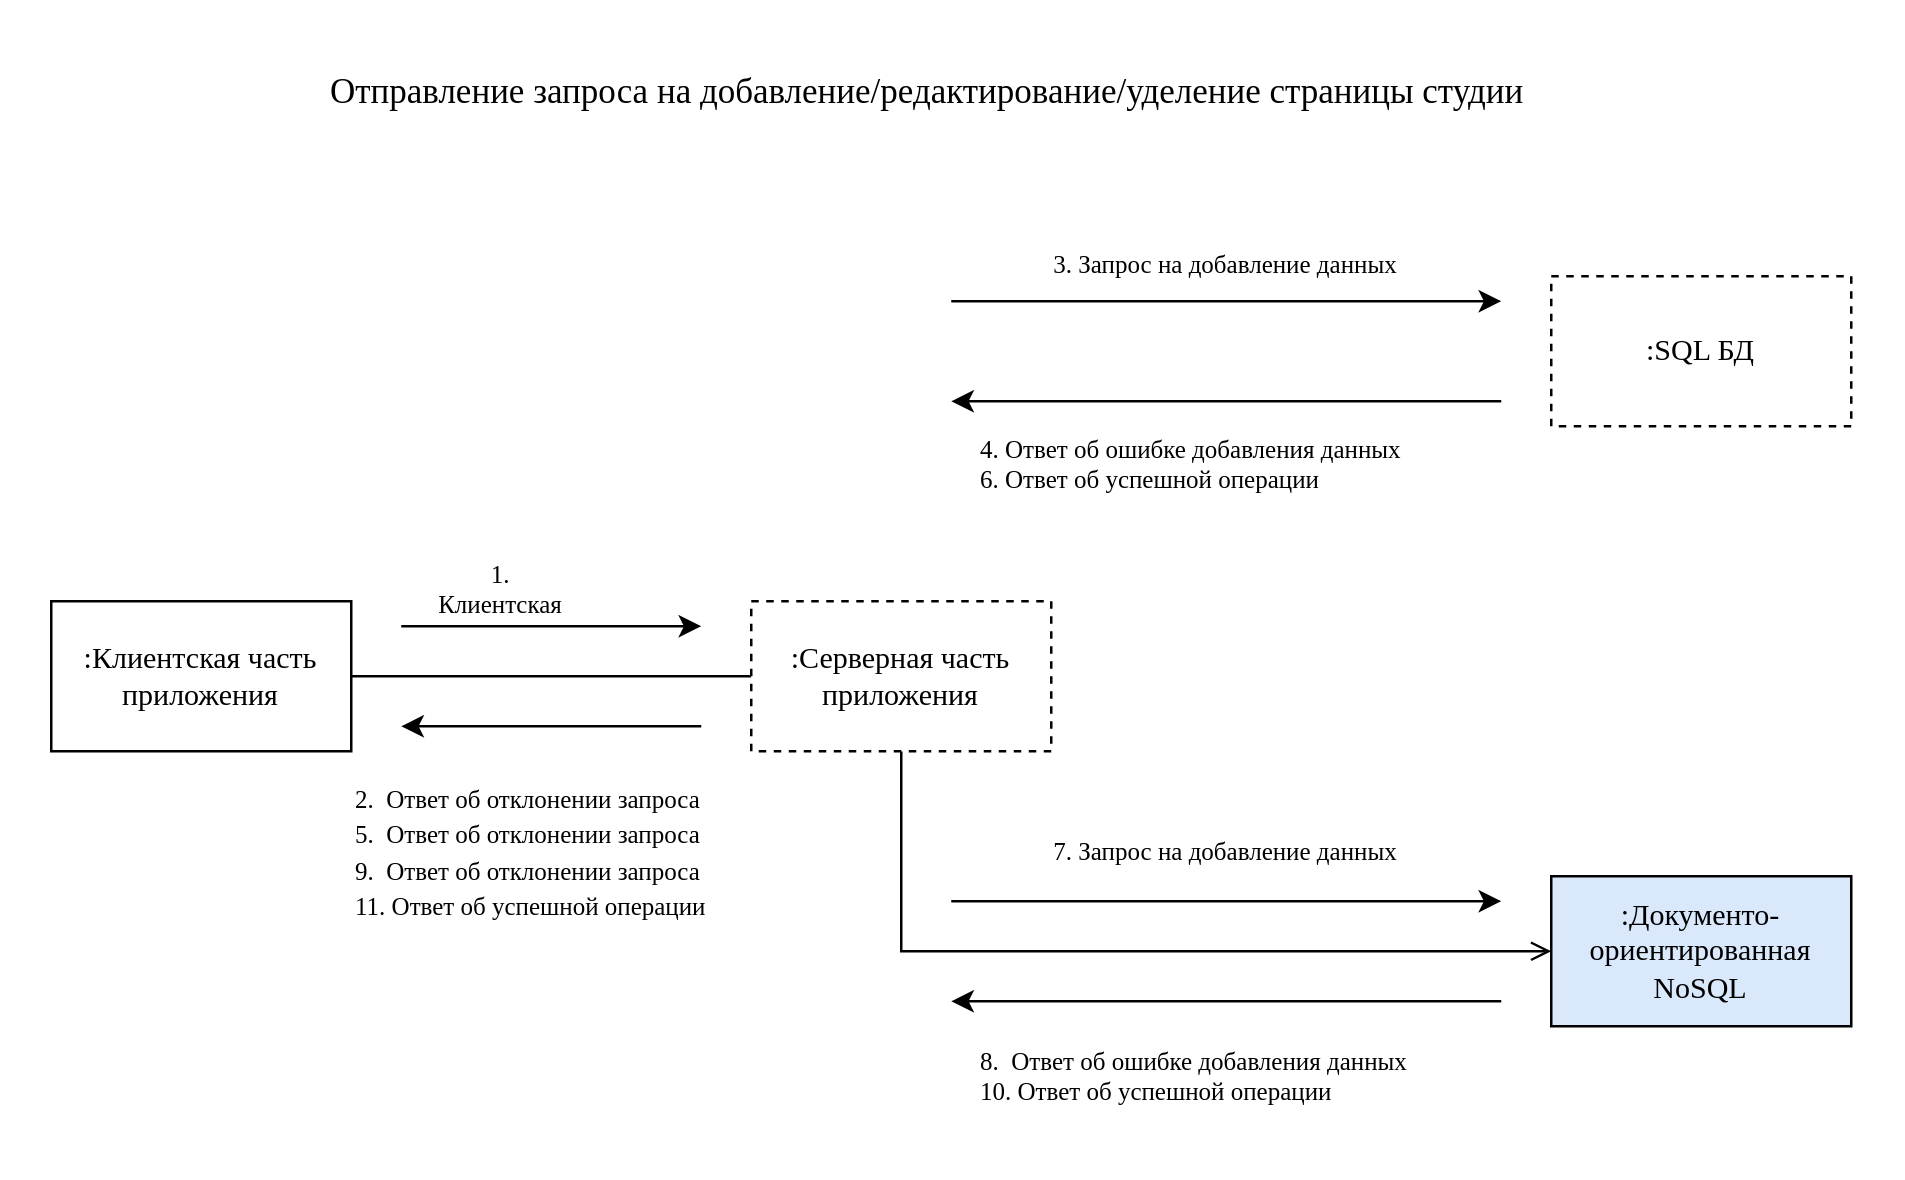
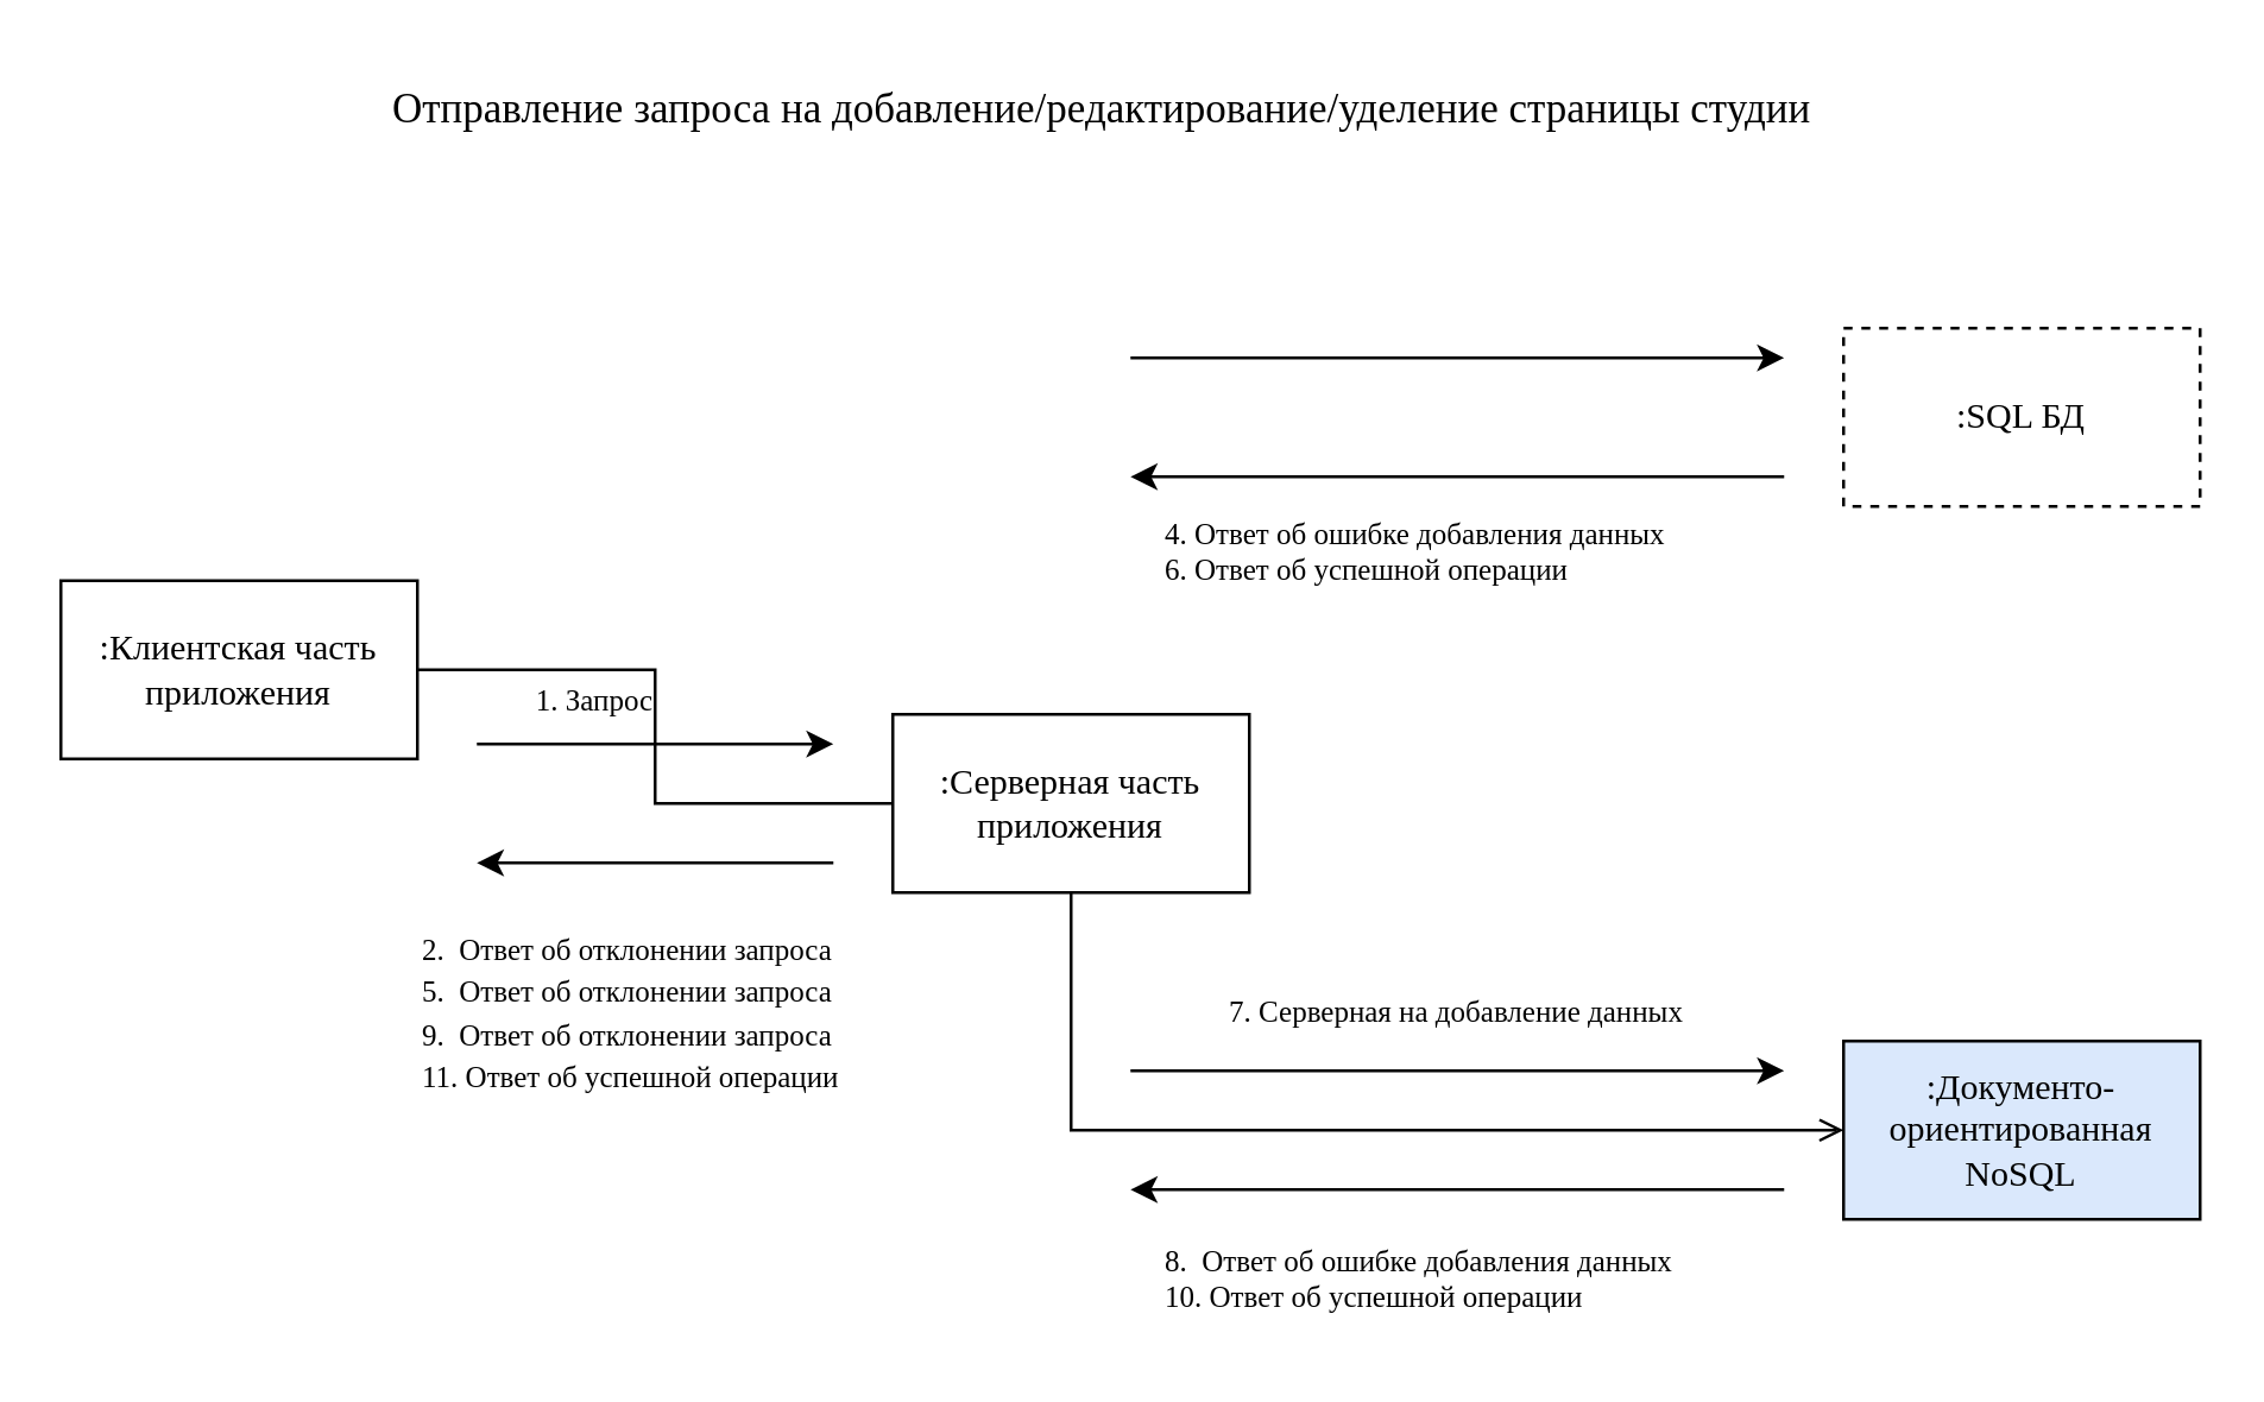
- <mxCell id="17" value="3. Запрос на добавление данных" style="text;html=1;align=center;verticalAlign=middle;whiteSpace=wrap;rounded=0;fontFamily=JetBrains Mono;fontSource=https%3A%2F%2Ffonts.googleapis.com%2Fcss%3Ffamily%3DJetBrains%2BMono;fontSize=10;" parent="1" vertex="1"><mxGeometry x="395" y="90" width="190" height="30" as="geometry" /></mxCell>
- <mxCell id="15" value="1. Клиентская" style="text;html=1;align=center;verticalAlign=middle;whiteSpace=wrap;rounded=0;fontFamily=JetBrains Mono;fontSource=https%3A%2F%2Ffonts.googleapis.com%2Fcss%3Ffamily%3DJetBrains%2BMono;fontSize=10;" parent="1" vertex="1"><mxGeometry x="170" y="220" width="60" height="30" as="geometry" /></mxCell>
+ <mxCell id="15" value="1. Запрос" style="text;html=1;align=center;verticalAlign=middle;whiteSpace=wrap;rounded=0;fontFamily=JetBrains Mono;fontSource=https%3A%2F%2Ffonts.googleapis.com%2Fcss%3Ffamily%3DJetBrains%2BMono;fontSize=10;" parent="1" vertex="1"><mxGeometry x="170" y="220" width="60" height="30" as="geometry" /></mxCell>
- <mxCell id="3" value=":Клиентская часть приложения" style="rounded=0;whiteSpace=wrap;html=1;fontFamily=Alegreya;fontSource=https%3A%2F%2Ffonts.googleapis.com%2Fcss%3Ffamily%3DAlegreya;" parent="1" vertex="1"><mxGeometry x="20" y="240" width="120" height="60" as="geometry" /></mxCell>
+ <mxCell id="3" value=":Клиентская часть приложения" style="rounded=0;whiteSpace=wrap;html=1;fontFamily=Alegreya;fontSource=https%3A%2F%2Ffonts.googleapis.com%2Fcss%3Ffamily%3DAlegreya;" parent="1" vertex="1"><mxGeometry x="20" y="195" width="120" height="60" as="geometry" /></mxCell>
- <mxCell id="5" value=":Серверная часть приложения" style="rounded=0;whiteSpace=wrap;html=1;fontFamily=Alegreya;fontSource=https%3A%2F%2Ffonts.googleapis.com%2Fcss%3Ffamily%3DAlegreya;dashed=1;" parent="1" vertex="1"><mxGeometry x="300" y="240" width="120" height="60" as="geometry" /></mxCell>
+ <mxCell id="5" value=":Серверная часть приложения" style="rounded=0;whiteSpace=wrap;html=1;fontFamily=Alegreya;fontSource=https%3A%2F%2Ffonts.googleapis.com%2Fcss%3Ffamily%3DAlegreya;" parent="1" vertex="1"><mxGeometry x="300" y="240" width="120" height="60" as="geometry" /></mxCell>
- <mxCell id="19" value="7. Запрос на добавление данных" style="text;html=1;align=center;verticalAlign=middle;whiteSpace=wrap;rounded=0;fontFamily=JetBrains Mono;fontSource=https%3A%2F%2Ffonts.googleapis.com%2Fcss%3Ffamily%3DJetBrains%2BMono;fontSize=10;" parent="1" vertex="1"><mxGeometry x="390" y="325" width="200" height="30" as="geometry" /></mxCell>
+ <mxCell id="19" value="7. Серверная на добавление данных" style="text;html=1;align=center;verticalAlign=middle;whiteSpace=wrap;rounded=0;fontFamily=JetBrains Mono;fontSource=https%3A%2F%2Ffonts.googleapis.com%2Fcss%3Ffamily%3DJetBrains%2BMono;fontSize=10;" parent="1" vertex="1"><mxGeometry x="390" y="325" width="200" height="30" as="geometry" /></mxCell>
